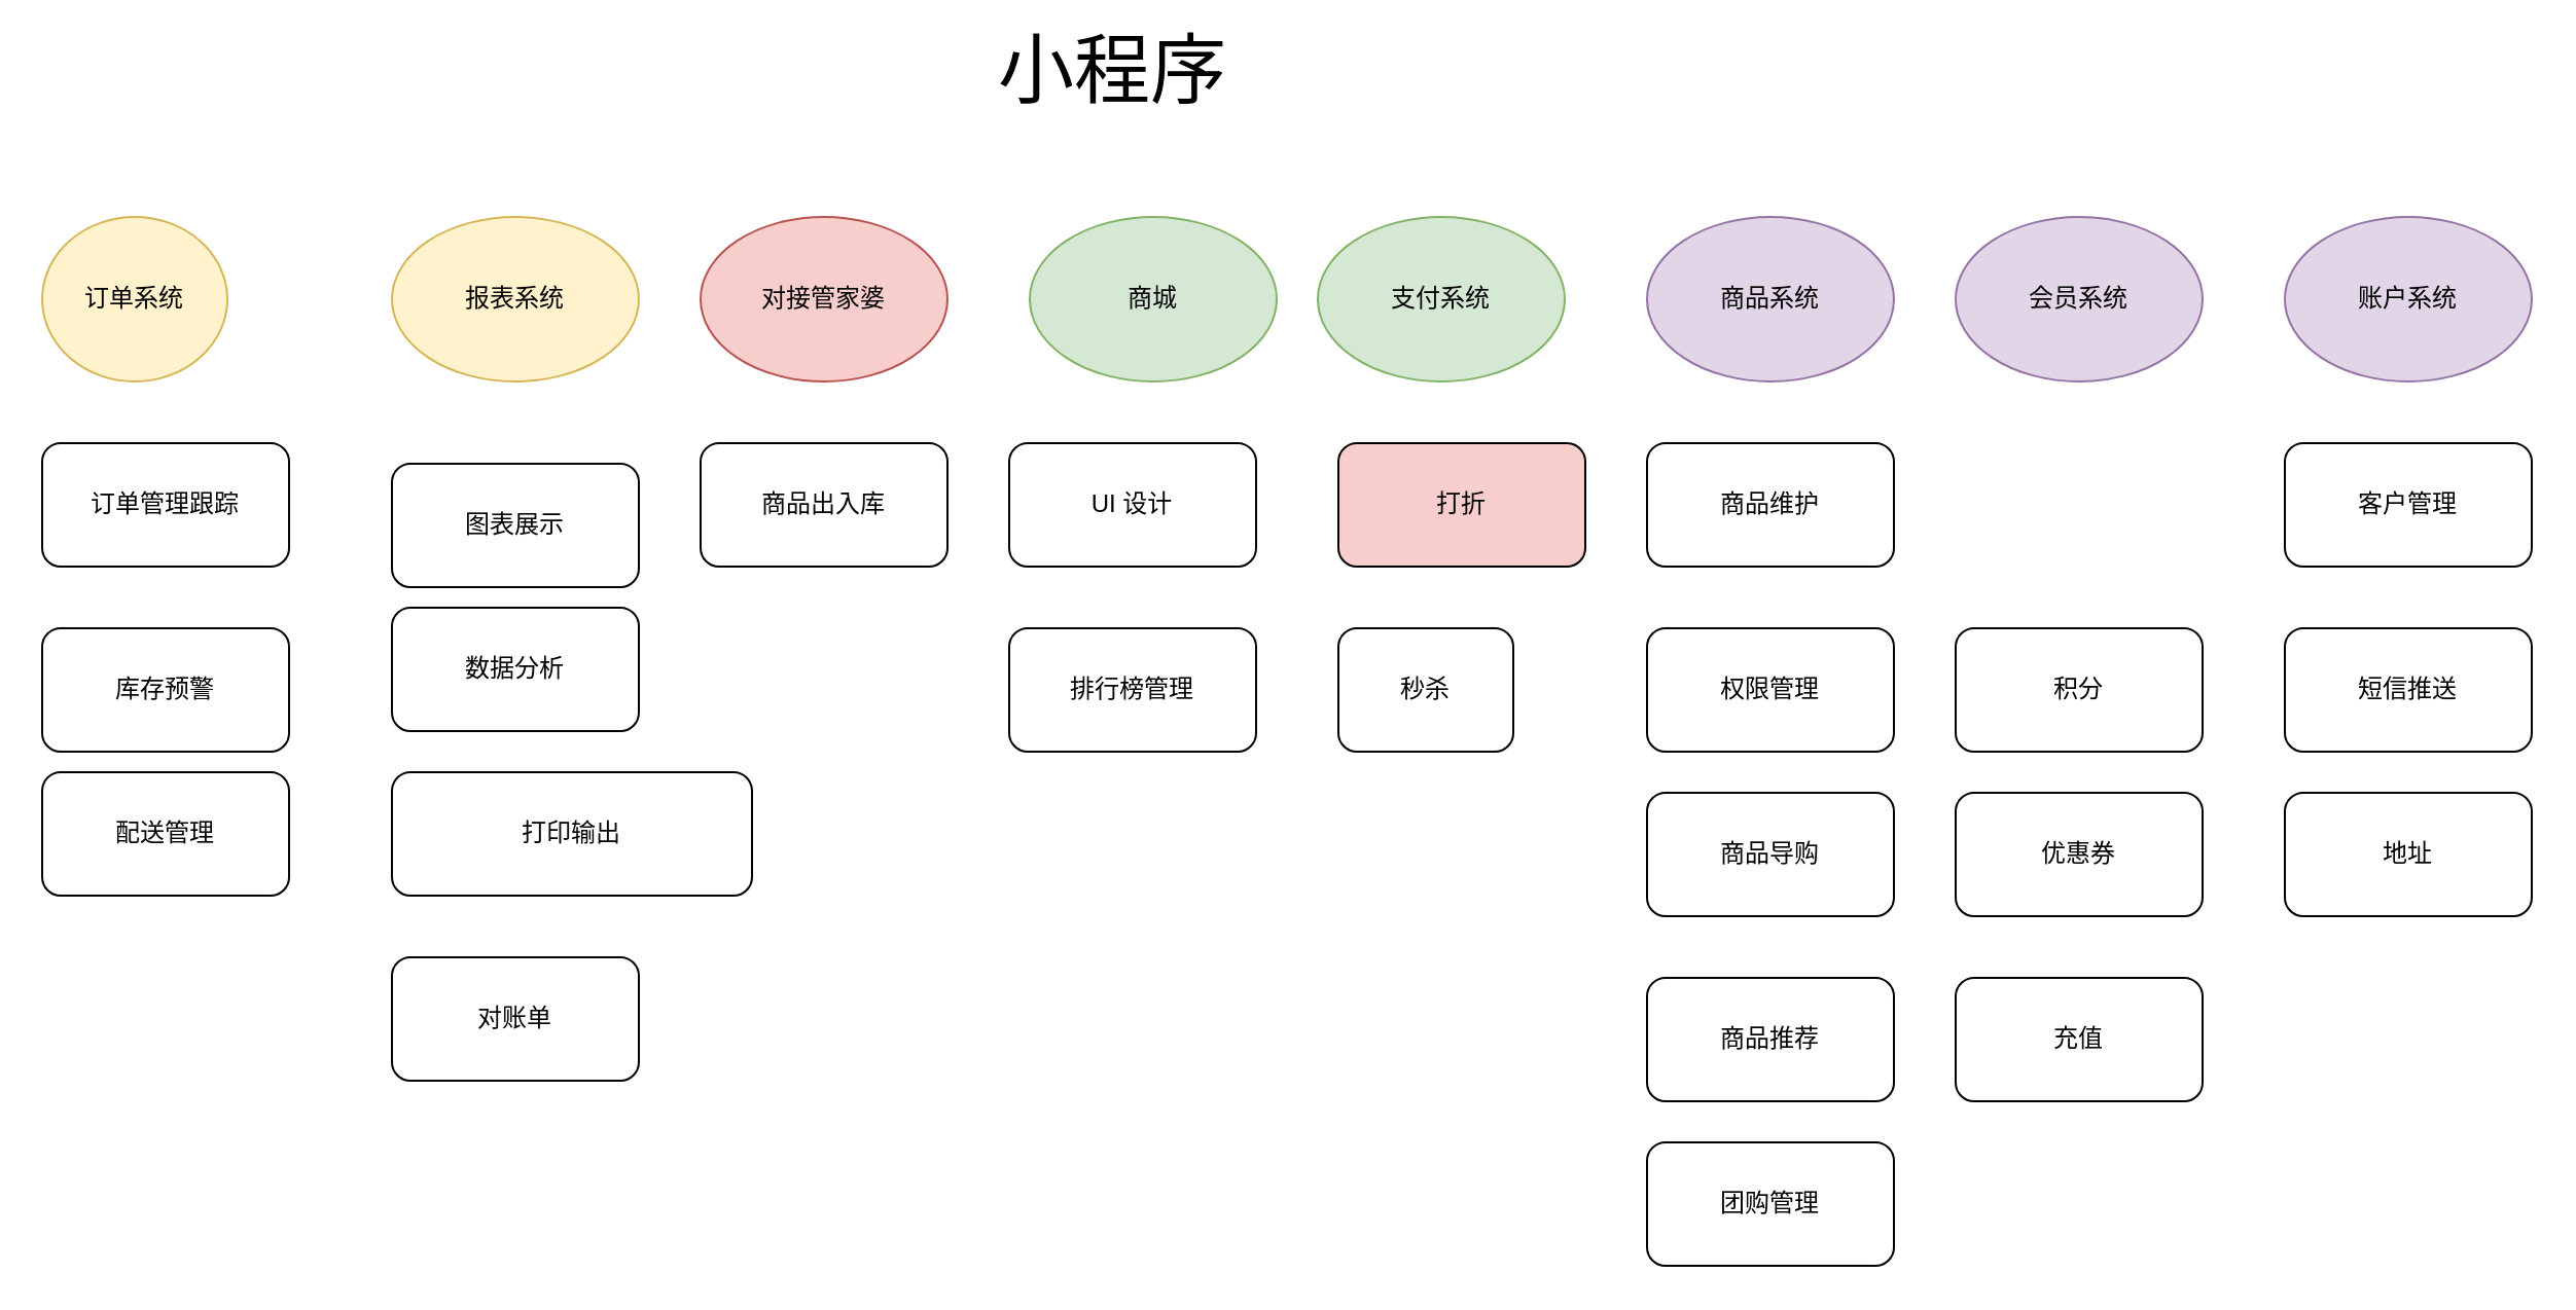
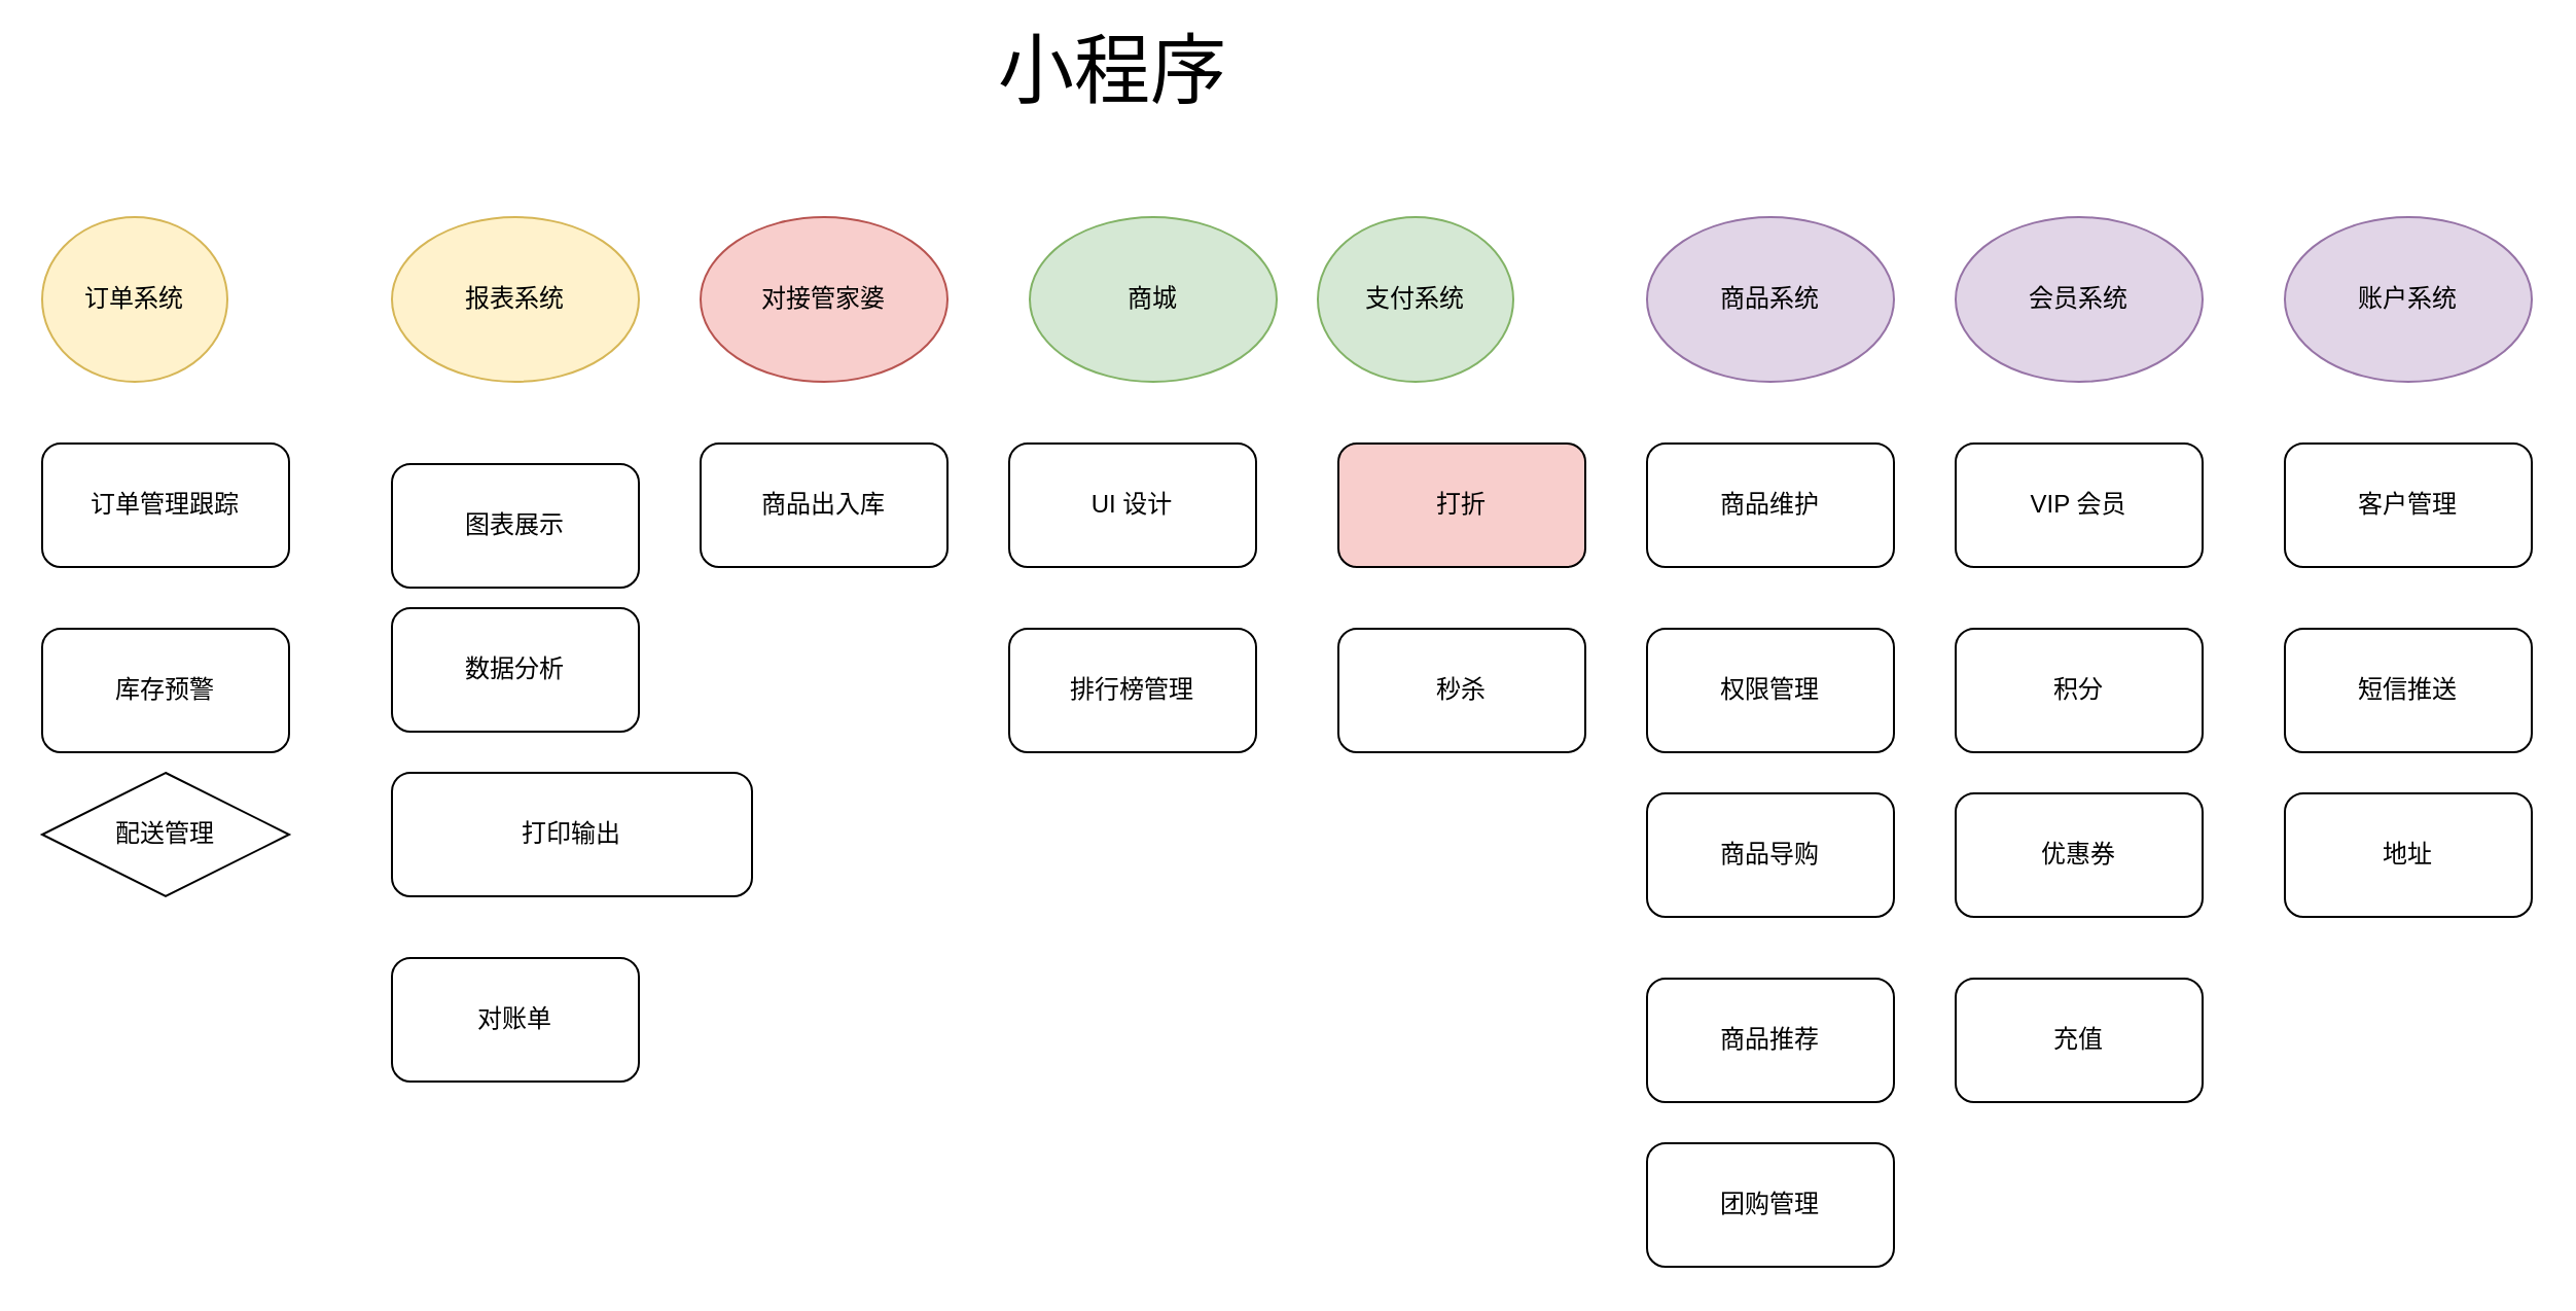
- <mxCell id="7" value="支付系统" style="ellipse;whiteSpace=wrap;html=1;hachureGap=4;pointerEvents=0;fillColor=#d5e8d4;strokeColor=#82b366;" vertex="1" parent="1"><mxGeometry x="640" y="105" width="120" height="80" as="geometry" /></mxCell>
+ <mxCell id="7" value="支付系统" style="ellipse;whiteSpace=wrap;html=1;hachureGap=4;pointerEvents=0;fillColor=#d5e8d4;strokeColor=#82b366;" vertex="1" parent="1"><mxGeometry x="640" y="105" width="95" height="80" as="geometry" /></mxCell>
+ <mxCell id="10" value="VIP 会员" style="rounded=1;whiteSpace=wrap;html=1;hachureGap=4;pointerEvents=0;" vertex="1" parent="1"><mxGeometry x="950" y="215" width="120" height="60" as="geometry" /></mxCell>
- <mxCell id="23" value="秒杀" style="rounded=1;whiteSpace=wrap;html=1;hachureGap=4;pointerEvents=0;" vertex="1" parent="1"><mxGeometry x="650" y="305" width="85" height="60" as="geometry" /></mxCell>
+ <mxCell id="23" value="秒杀" style="rounded=1;whiteSpace=wrap;html=1;hachureGap=4;pointerEvents=0;" vertex="1" parent="1"><mxGeometry x="650" y="305" width="120" height="60" as="geometry" /></mxCell>
- <mxCell id="28" value="配送管理" style="rounded=1;whiteSpace=wrap;html=1;hachureGap=4;pointerEvents=0;" vertex="1" parent="1"><mxGeometry x="20" y="375" width="120" height="60" as="geometry" /></mxCell>
+ <mxCell id="28" value="配送管理" style="rhombus;whiteSpace=wrap;html=1;hachureGap=4;pointerEvents=0;" vertex="1" parent="1"><mxGeometry x="20" y="375" width="120" height="60" as="geometry" /></mxCell>
